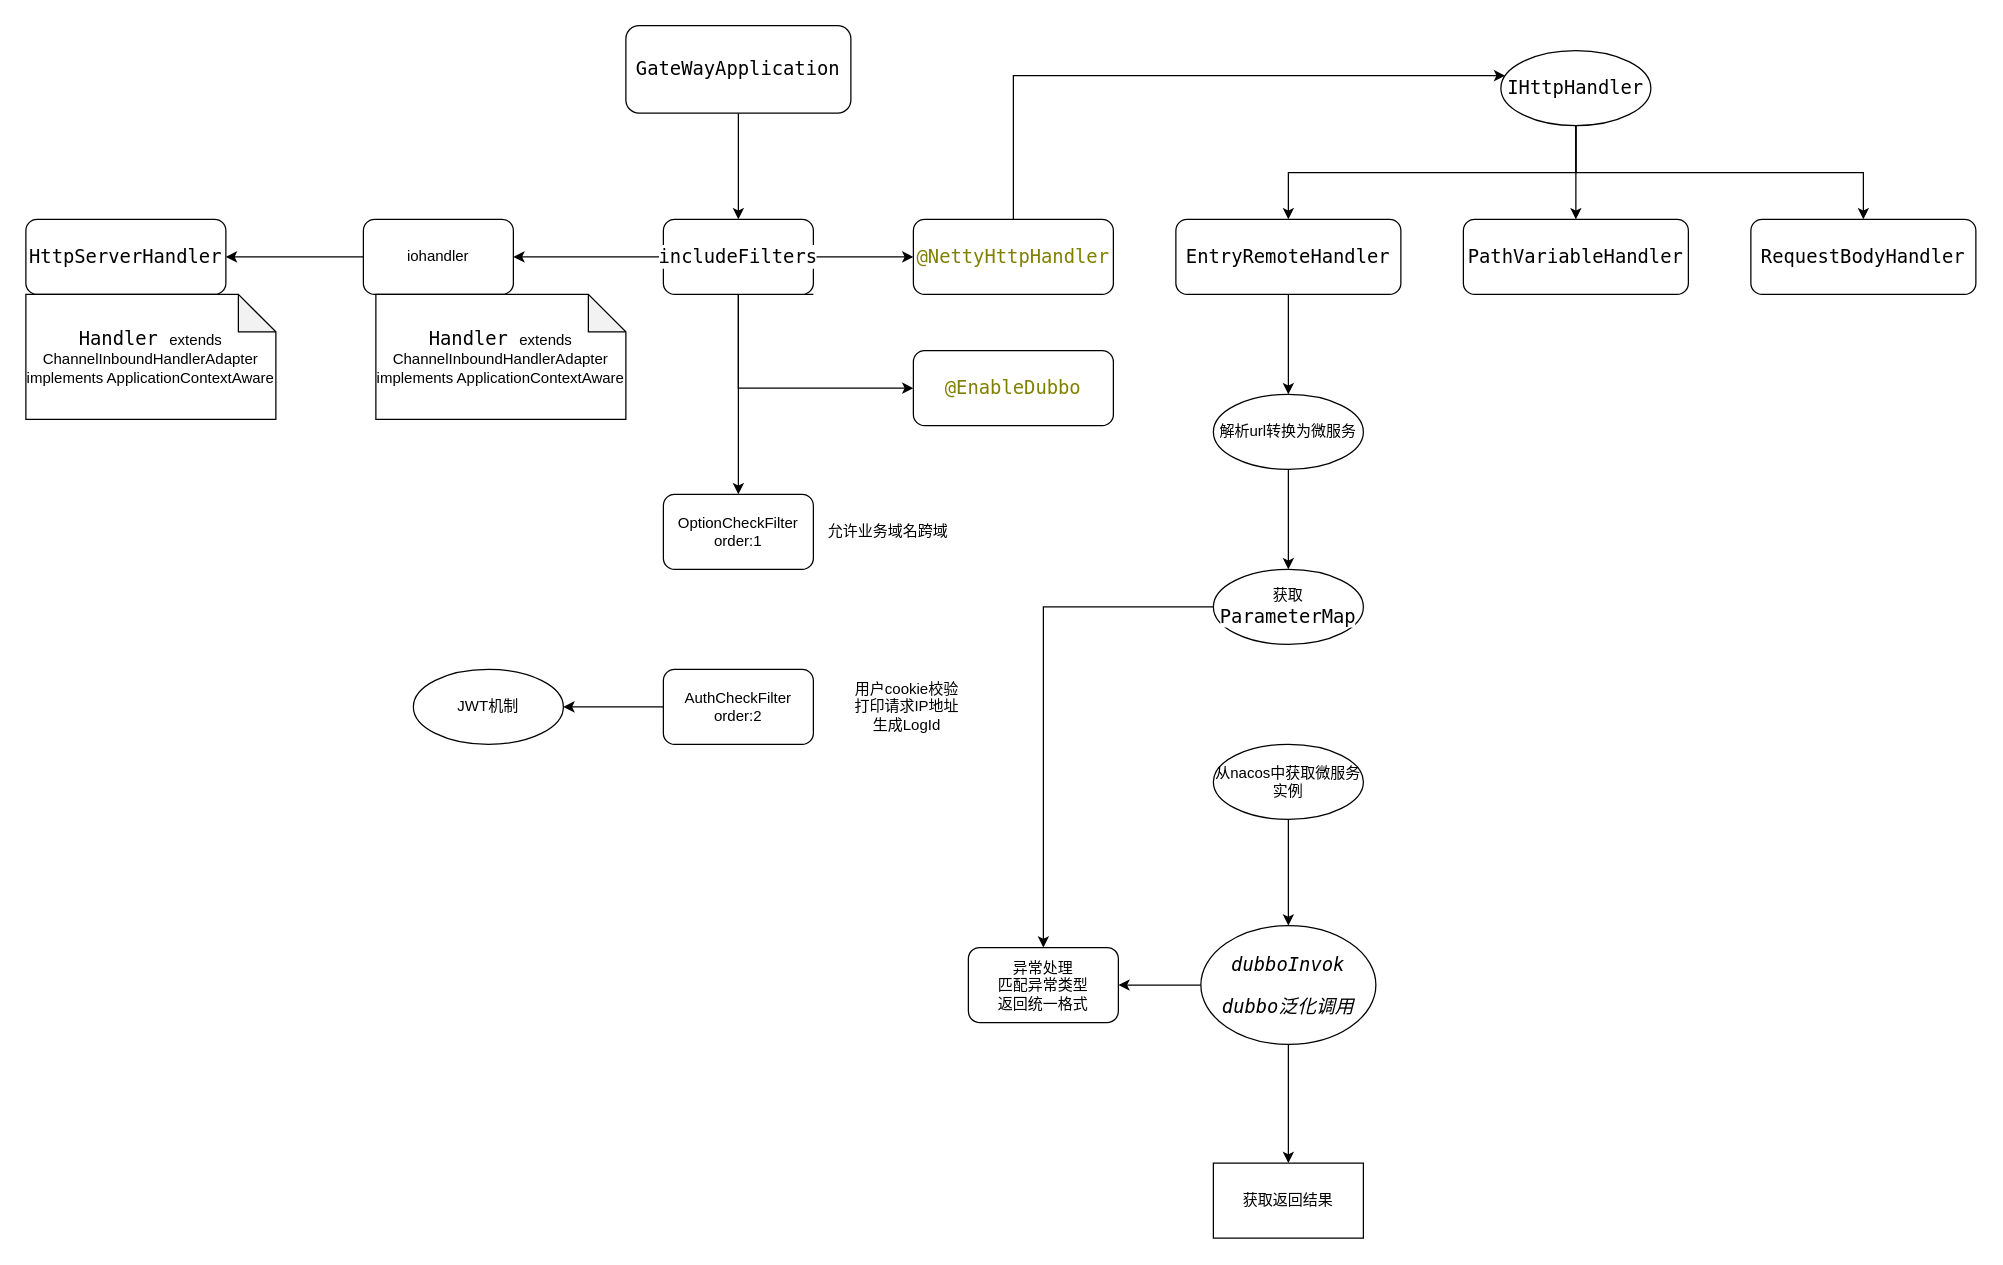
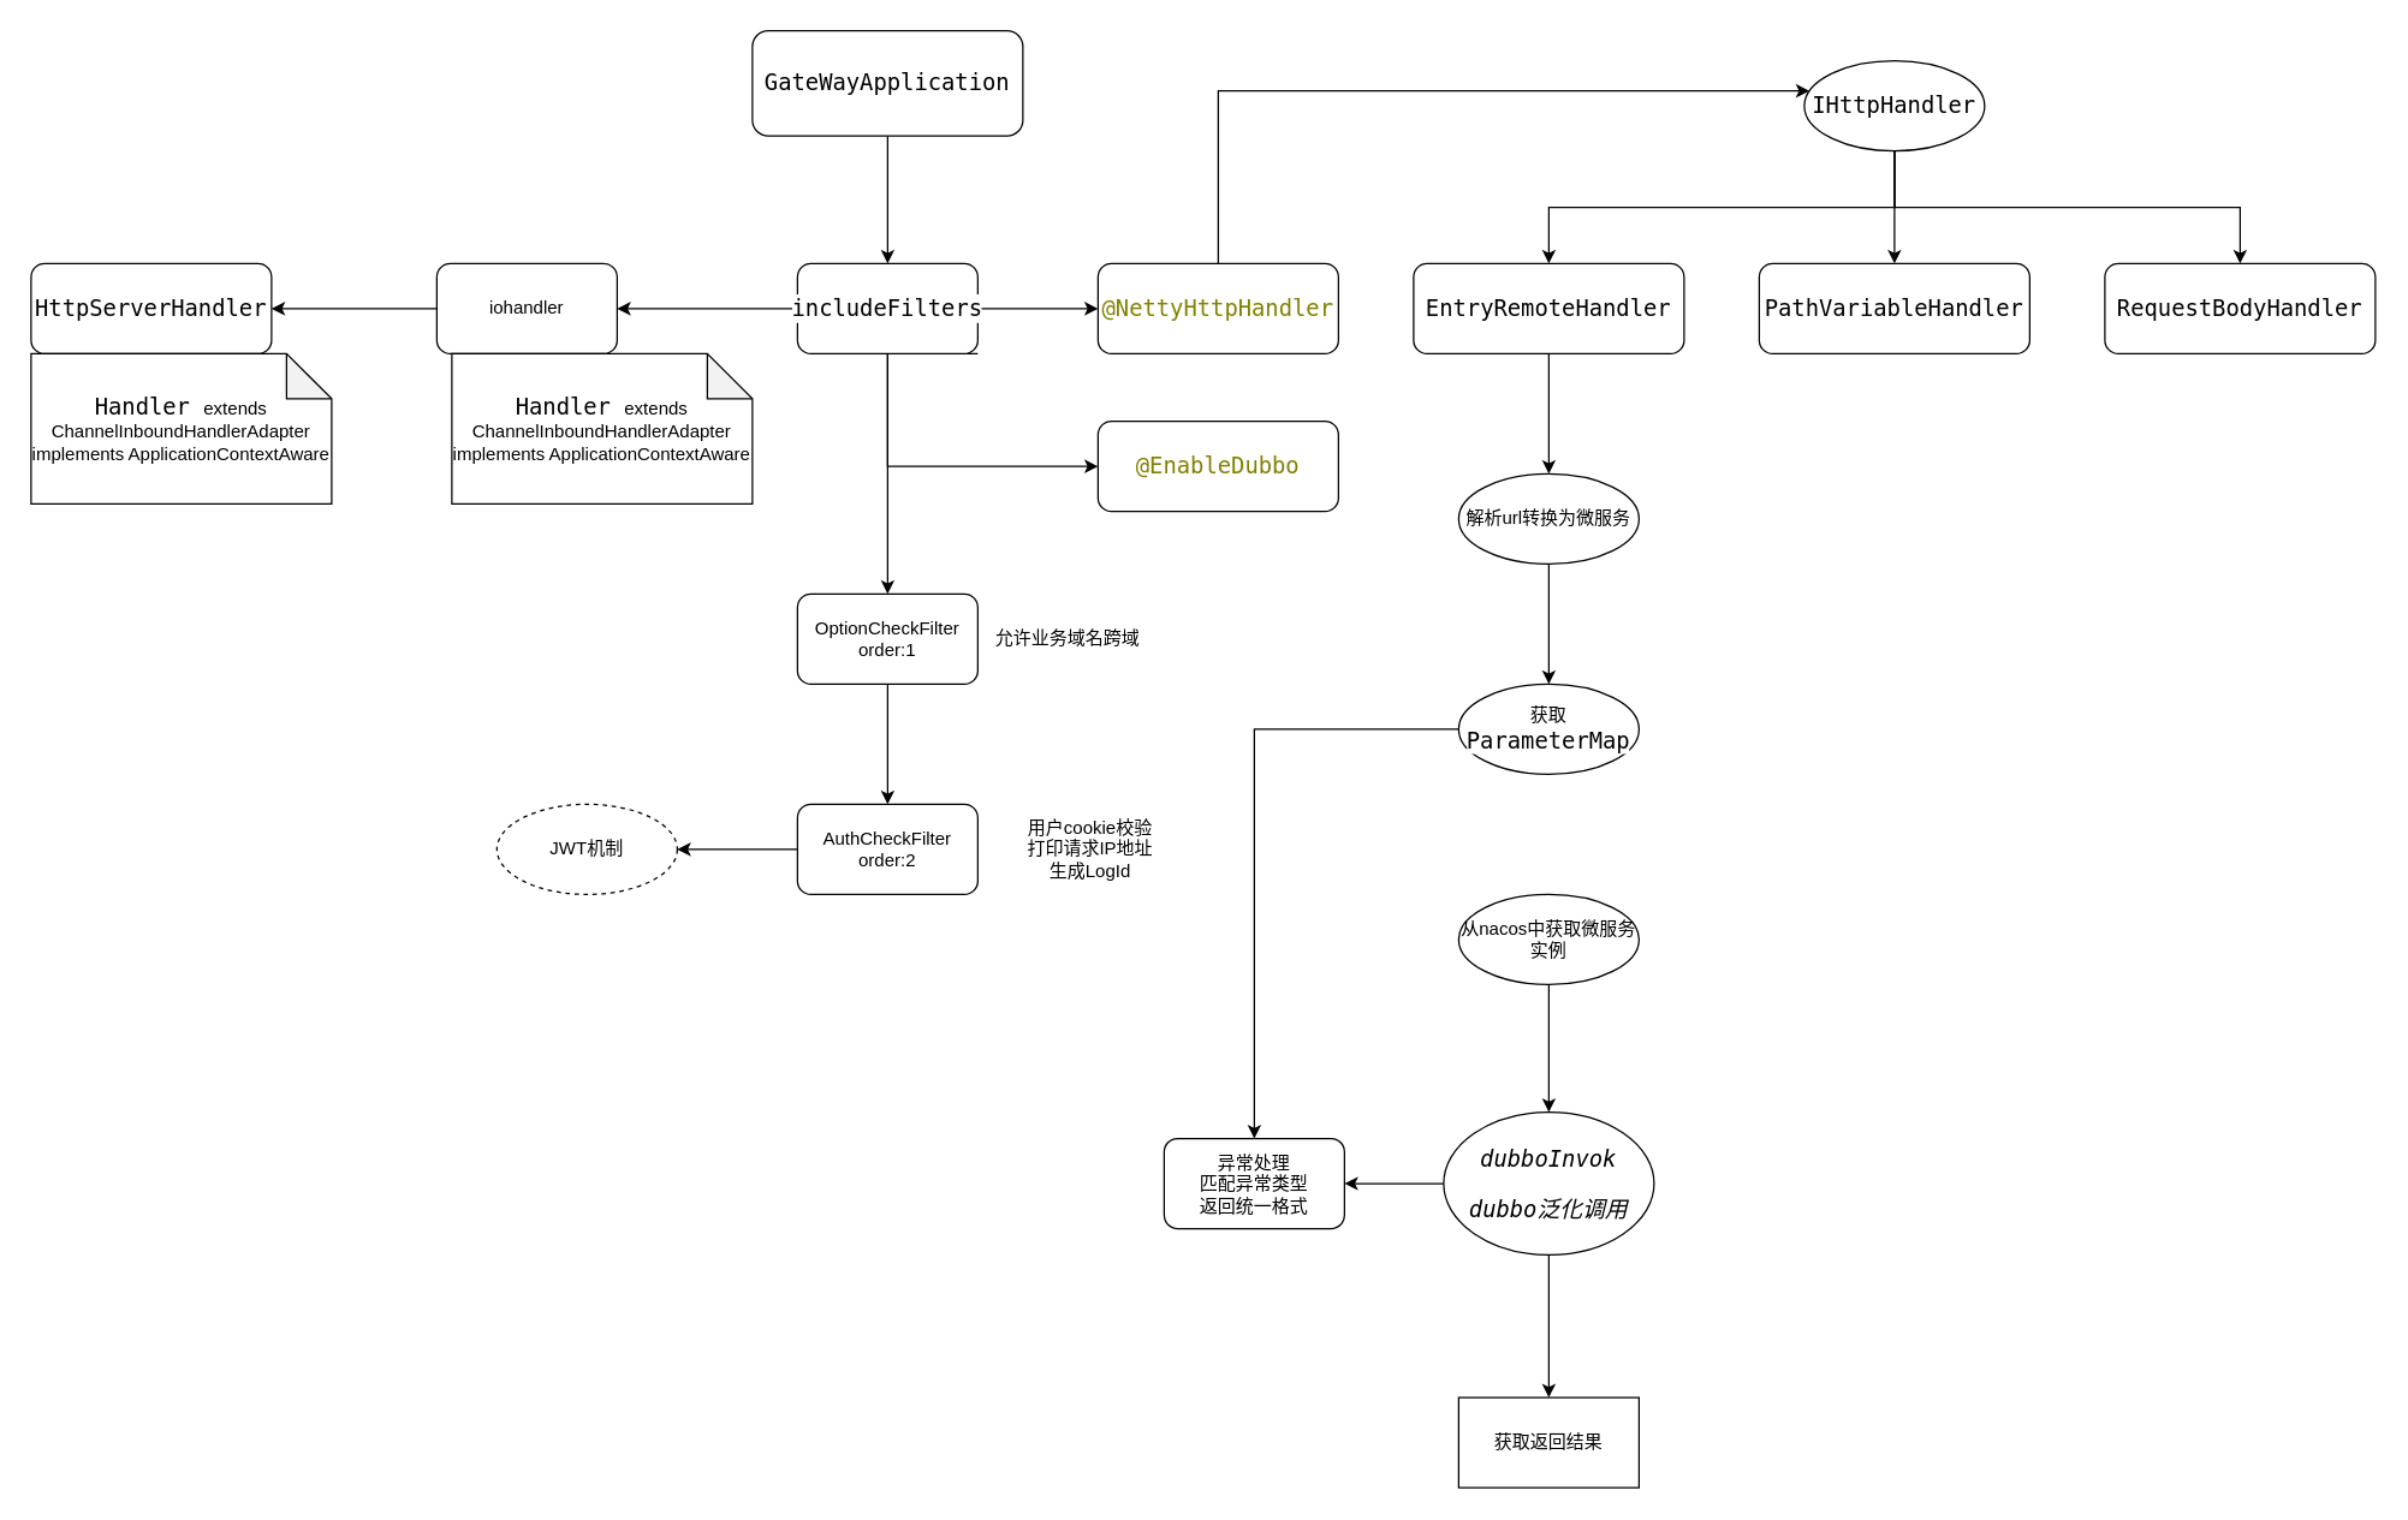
+ <mxCell id="31" value="" style="edgeStyle=orthogonalEdgeStyle;rounded=0;orthogonalLoop=1;jettySize=auto;html=1;" edge="1" parent="1" source="32" target="35"><mxGeometry relative="1" as="geometry" /></mxCell>
- <mxCell id="37" value="JWT机制" style="ellipse;whiteSpace=wrap;html=1;rounded=1;" vertex="1" parent="1"><mxGeometry x="330" y="535" width="120" height="60" as="geometry" /></mxCell>
+ <mxCell id="37" value="JWT机制" style="ellipse;whiteSpace=wrap;html=1;rounded=1;dashed=1;" vertex="1" parent="1"><mxGeometry x="330" y="535" width="120" height="60" as="geometry" /></mxCell>
